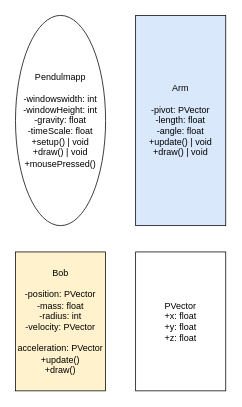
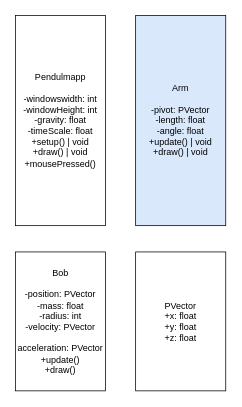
- <mxCell id="2" value="Pendulmapp&lt;br&gt;&lt;br&gt;-windowswidth: int&lt;br&gt;-windowHeight: int&lt;br&gt;-gravity: float&lt;br&gt;-timeScale: float&lt;br&gt;+setup() | void&lt;br&gt;+draw() | void&lt;br&gt;+mousePressed()" style="ellipse;whiteSpace=wrap;html=1;" vertex="1" parent="1"><mxGeometry x="20" y="20" width="120" height="280" as="geometry" /></mxCell>
+ <mxCell id="2" value="Pendulmapp&lt;br&gt;&lt;br&gt;-windowswidth: int&lt;br&gt;-windowHeight: int&lt;br&gt;-gravity: float&lt;br&gt;-timeScale: float&lt;br&gt;+setup() | void&lt;br&gt;+draw() | void&lt;br&gt;+mousePressed()" style="rounded=0;whiteSpace=wrap;html=1;" vertex="1" parent="1"><mxGeometry x="20" y="20" width="120" height="280" as="geometry" /></mxCell>
- <mxCell id="3" value="Bob&lt;br&gt;&lt;br&gt;-position: PVector&lt;br&gt;-mass: float&lt;br&gt;-radius: int&lt;br&gt;-velocity: PVector&lt;br&gt;&lt;br&gt;acceleration: PVector&lt;br&gt;+update()&lt;br&gt;+draw()" style="rounded=0;whiteSpace=wrap;html=1;fillColor=#fff2cc;" vertex="1" parent="1"><mxGeometry x="20" y="335" width="120" height="185" as="geometry" /></mxCell>
+ <mxCell id="3" value="Bob&lt;br&gt;&lt;br&gt;-position: PVector&lt;br&gt;-mass: float&lt;br&gt;-radius: int&lt;br&gt;-velocity: PVector&lt;br&gt;&lt;br&gt;acceleration: PVector&lt;br&gt;+update()&lt;br&gt;+draw()" style="rounded=0;whiteSpace=wrap;html=1;" vertex="1" parent="1"><mxGeometry x="20" y="335" width="120" height="185" as="geometry" /></mxCell>
